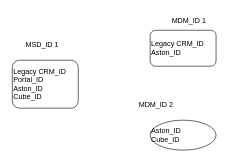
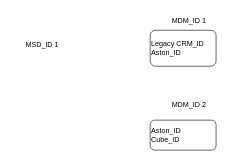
- <mxCell id="2" value="Legacy CRM_ID&lt;br&gt;Portal_ID&lt;br&gt;Aston_ID&lt;br&gt;Cube_ID" style="rounded=1;whiteSpace=wrap;html=1;align=left;" vertex="1" parent="1"><mxGeometry x="20" y="100" width="110" height="80" as="geometry" /></mxCell>
- <mxCell id="6" value="MDM_ID 2" style="text;html=1;strokeColor=none;fillColor=none;align=center;verticalAlign=middle;whiteSpace=wrap;rounded=0;" vertex="1" parent="1"><mxGeometry x="230" y="160" width="60" height="30" as="geometry" /></mxCell>
+ <mxCell id="6" value="MDM_ID 2" style="text;html=1;strokeColor=none;fillColor=none;align=center;verticalAlign=middle;whiteSpace=wrap;rounded=0;" vertex="1" parent="1"><mxGeometry x="285" y="160" width="60" height="30" as="geometry" /></mxCell>
- <mxCell id="4" value="Aston_ID&lt;br style=&quot;border-color: var(--border-color);&quot;&gt;Cube_ID" style="ellipse;whiteSpace=wrap;html=1;align=left;" vertex="1" parent="1"><mxGeometry x="250" y="200" width="110" height="50" as="geometry" /></mxCell>
+ <mxCell id="4" value="Aston_ID&lt;br style=&quot;border-color: var(--border-color);&quot;&gt;Cube_ID" style="rounded=1;whiteSpace=wrap;html=1;align=left;" vertex="1" parent="1"><mxGeometry x="250" y="200" width="110" height="50" as="geometry" /></mxCell>
